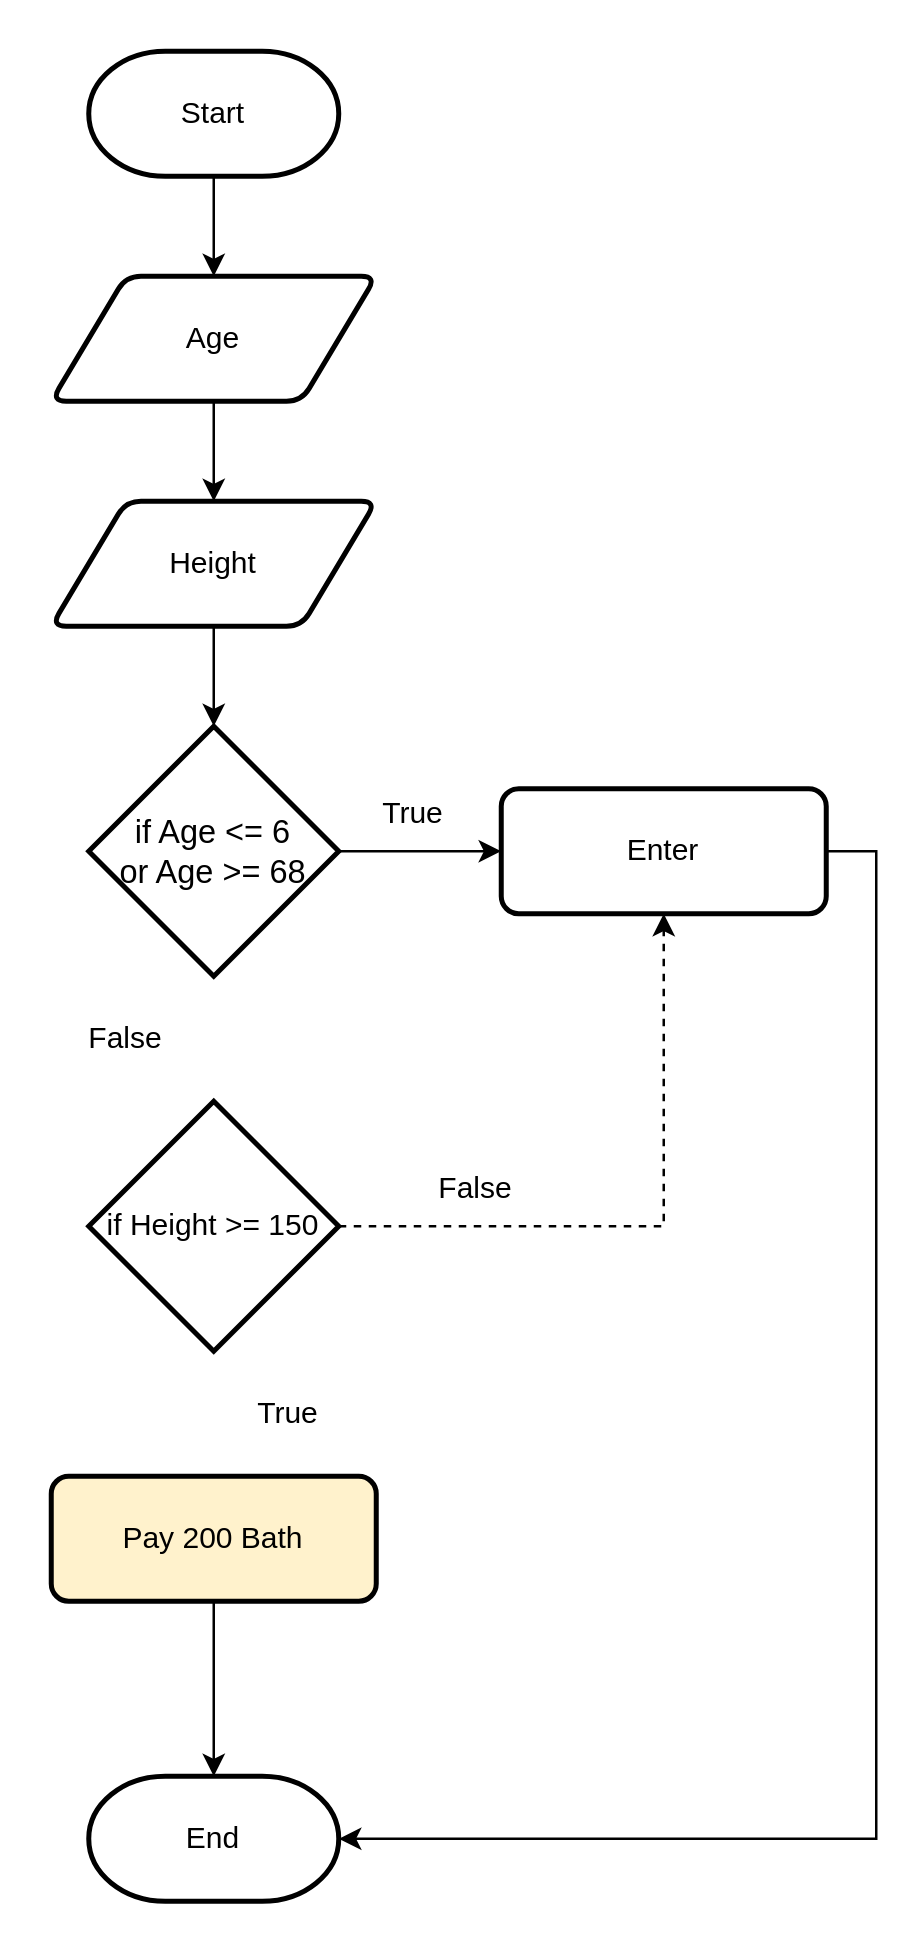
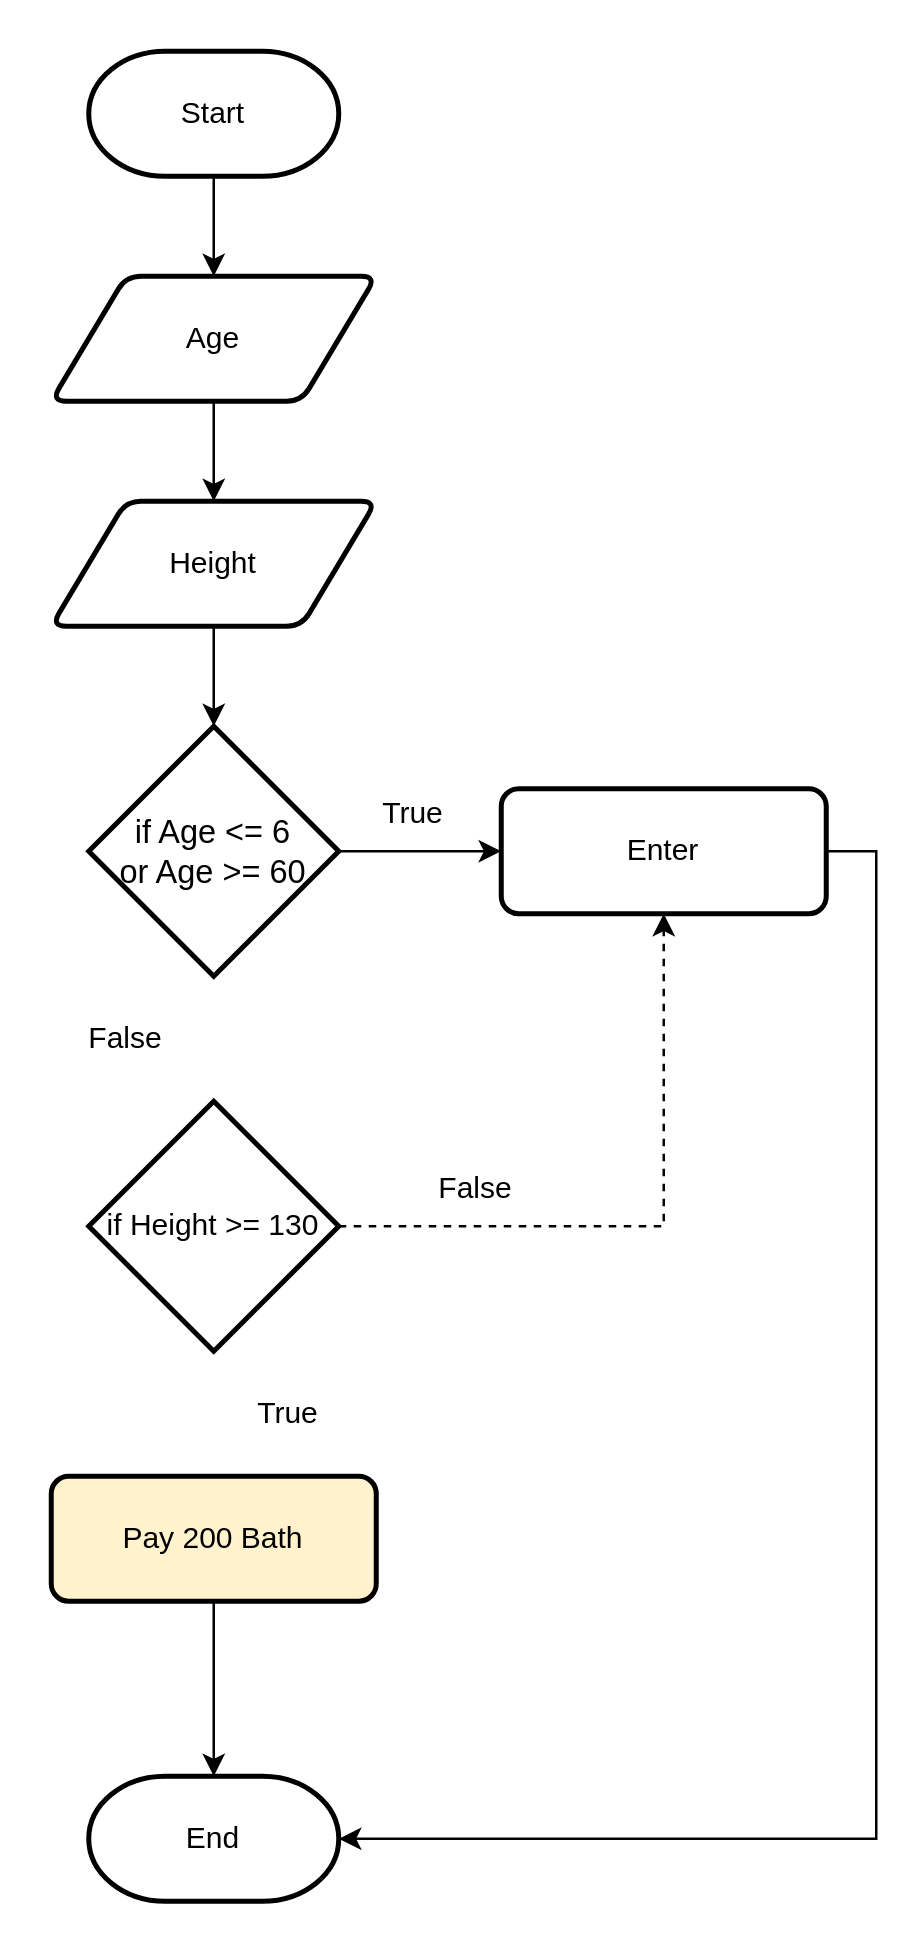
- <mxCell id="9" value="if Age &amp;lt;= 6&lt;br&gt;or Age &amp;gt;= 68" style="strokeWidth=2;html=1;shape=mxgraph.flowchart.decision;whiteSpace=wrap;fontSize=13;labelBackgroundColor=none;" parent="1" vertex="1"><mxGeometry x="35" y="290" width="100" height="100" as="geometry" /></mxCell>
+ <mxCell id="9" value="if Age &amp;lt;= 6&lt;br&gt;or Age &amp;gt;= 60" style="strokeWidth=2;html=1;shape=mxgraph.flowchart.decision;whiteSpace=wrap;fontSize=13;labelBackgroundColor=none;" parent="1" vertex="1"><mxGeometry x="35" y="290" width="100" height="100" as="geometry" /></mxCell>
- <mxCell id="15" value="if Height &amp;gt;= 150" style="strokeWidth=2;html=1;shape=mxgraph.flowchart.decision;whiteSpace=wrap;fontSize=12;labelBackgroundColor=none;" parent="1" vertex="1"><mxGeometry x="35" y="440" width="100" height="100" as="geometry" /></mxCell>
+ <mxCell id="15" value="if Height &amp;gt;= 130" style="strokeWidth=2;html=1;shape=mxgraph.flowchart.decision;whiteSpace=wrap;fontSize=12;labelBackgroundColor=none;" parent="1" vertex="1"><mxGeometry x="35" y="440" width="100" height="100" as="geometry" /></mxCell>
